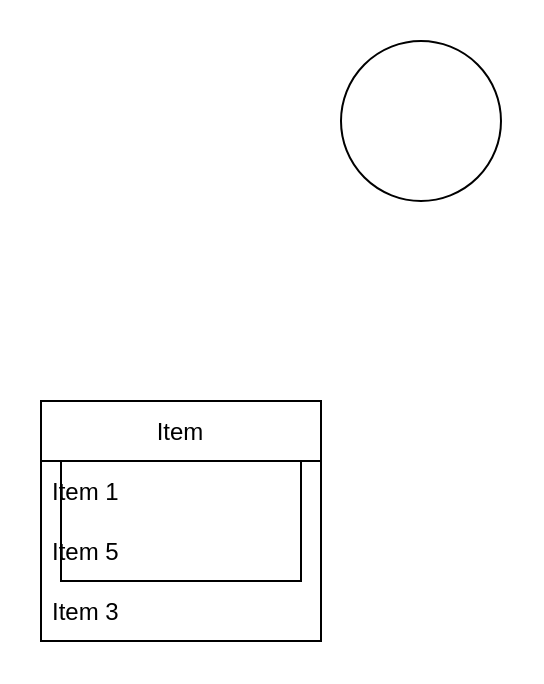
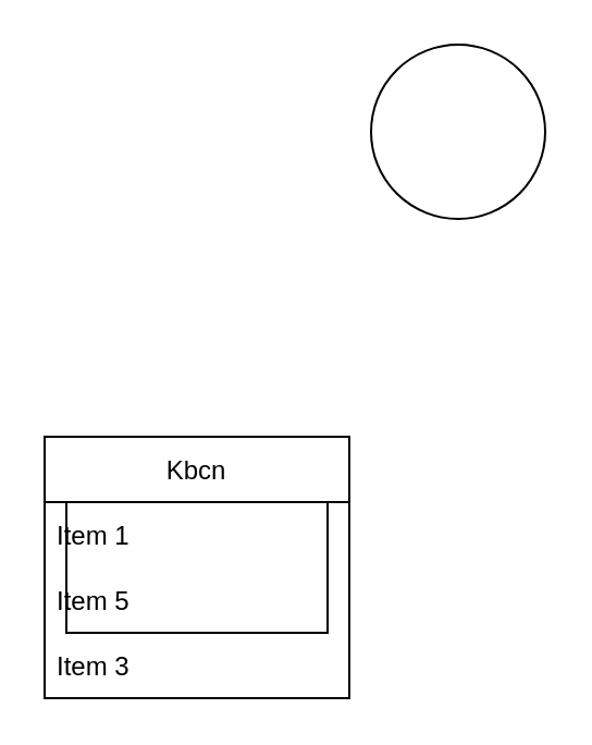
- <mxCell id="4" value="Item" style="swimlane;fontStyle=0;childLayout=stackLayout;horizontal=1;startSize=30;horizontalStack=0;resizeParent=1;resizeParentMax=0;resizeLast=0;collapsible=1;marginBottom=0;" vertex="1" parent="1"><mxGeometry x="20" y="200" width="140" height="120" as="geometry" /></mxCell>
+ <mxCell id="4" value="Kbcn" style="swimlane;fontStyle=0;childLayout=stackLayout;horizontal=1;startSize=30;horizontalStack=0;resizeParent=1;resizeParentMax=0;resizeLast=0;collapsible=1;marginBottom=0;" vertex="1" parent="1"><mxGeometry x="20" y="200" width="140" height="120" as="geometry" /></mxCell>
